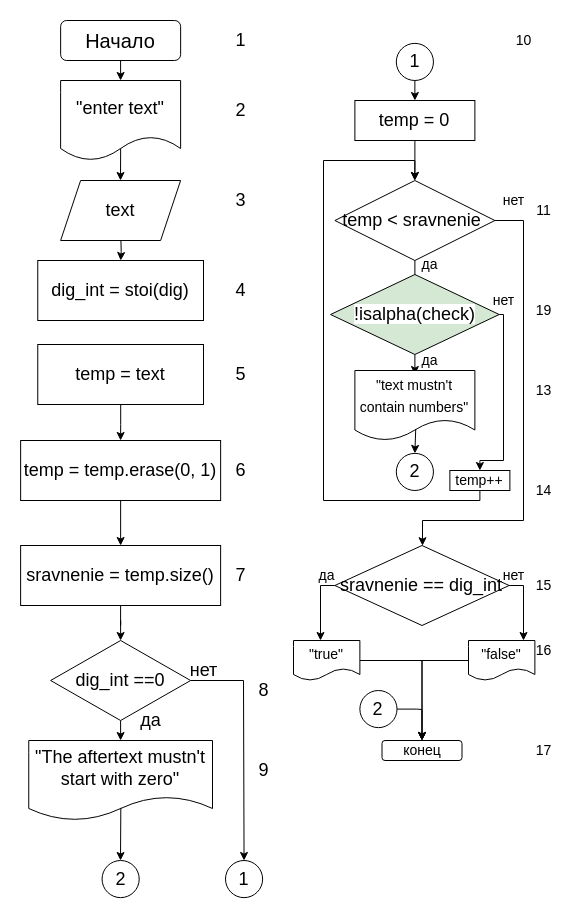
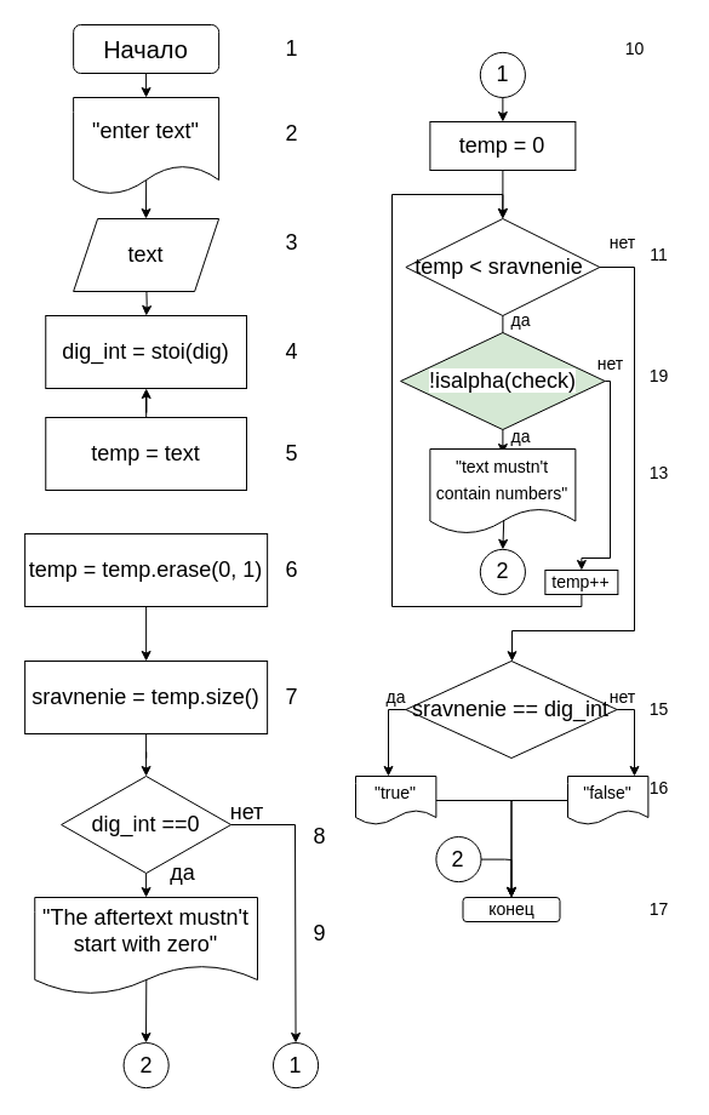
- <mxCell id="11" value="" style="edgeStyle=orthogonalEdgeStyle;rounded=0;orthogonalLoop=1;jettySize=auto;html=1;fontSize=18;" parent="1" source="12" target="15" edge="1"><mxGeometry relative="1" as="geometry" /></mxCell>
+ <mxCell id="11" value="" style="edgeStyle=orthogonalEdgeStyle;rounded=0;orthogonalLoop=1;jettySize=auto;html=1;fontSize=18;" parent="1" source="12" target="9" edge="1"><mxGeometry relative="1" as="geometry" /></mxCell>
- <mxCell id="61" value="14" style="text;html=1;align=center;verticalAlign=middle;resizable=0;points=[];autosize=1;strokeColor=none;fillColor=none;fontSize=14;" parent="1" vertex="1"><mxGeometry x="523" y="480" width="40" height="20" as="geometry" /></mxCell>
